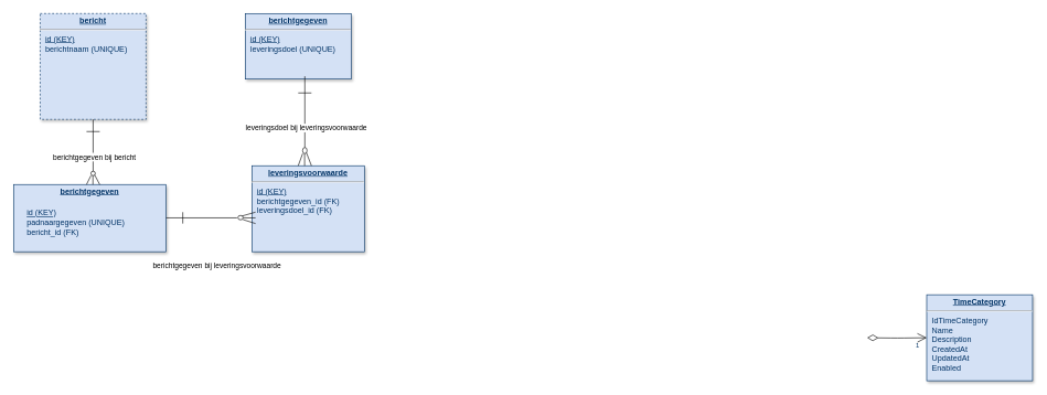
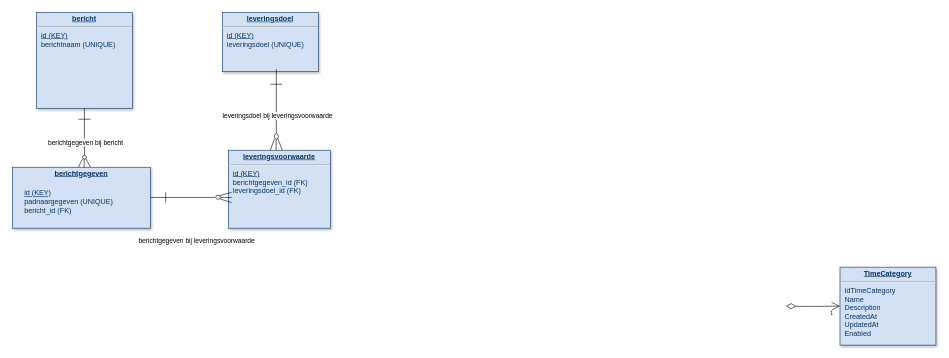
- <mxCell id="19" value="&lt;p style=&quot;margin: 0px ; margin-top: 4px ; text-align: center ; text-decoration: underline&quot;&gt;&lt;b&gt;berichtgegeven&lt;/b&gt;&lt;/p&gt;&lt;hr&gt;&lt;p style=&quot;margin: 0px ; margin-left: 8px&quot;&gt;&lt;u&gt;id (KEY)&lt;/u&gt;&lt;/p&gt;&lt;p style=&quot;margin: 0px ; margin-left: 8px&quot;&gt;&lt;span&gt;leveringsdoel (UNIQUE)&lt;/span&gt;&lt;/p&gt;" style="verticalAlign=top;align=left;overflow=fill;fontSize=12;fontFamily=Helvetica;html=1;strokeColor=#003366;shadow=1;fillColor=#D4E1F5;fontColor=#003366" parent="18" vertex="1"><mxGeometry width="160" height="99.087" as="geometry" /></mxCell>
+ <mxCell id="19" value="&lt;p style=&quot;margin: 0px ; margin-top: 4px ; text-align: center ; text-decoration: underline&quot;&gt;&lt;b&gt;leveringsdoel&lt;/b&gt;&lt;/p&gt;&lt;hr&gt;&lt;p style=&quot;margin: 0px ; margin-left: 8px&quot;&gt;&lt;u&gt;id (KEY)&lt;/u&gt;&lt;/p&gt;&lt;p style=&quot;margin: 0px ; margin-left: 8px&quot;&gt;&lt;span&gt;leveringsdoel (UNIQUE)&lt;/span&gt;&lt;/p&gt;" style="verticalAlign=top;align=left;overflow=fill;fontSize=12;fontFamily=Helvetica;html=1;strokeColor=#003366;shadow=1;fillColor=#D4E1F5;fontColor=#003366" parent="18" vertex="1"><mxGeometry width="160" height="99.087" as="geometry" /></mxCell>
- <mxCell id="7" value="&lt;p style=&quot;margin: 0px ; margin-top: 4px ; text-align: center ; text-decoration: underline&quot;&gt;&lt;strong&gt;bericht&lt;/strong&gt;&lt;/p&gt;&lt;hr&gt;&lt;p style=&quot;margin: 0px ; margin-left: 8px&quot;&gt;&lt;u&gt;id (KEY)&lt;/u&gt;&lt;/p&gt;&lt;p style=&quot;margin: 0px ; margin-left: 8px&quot;&gt;&lt;span&gt;berichtnaam (UNIQUE)&lt;/span&gt;&lt;/p&gt;" style="verticalAlign=top;align=left;overflow=fill;fontSize=12;fontFamily=Helvetica;html=1;strokeColor=#003366;shadow=1;fillColor=#D4E1F5;fontColor=#003366;dashed=1;" parent="6" vertex="1"><mxGeometry width="160" height="160" as="geometry" /></mxCell>
+ <mxCell id="7" value="&lt;p style=&quot;margin: 0px ; margin-top: 4px ; text-align: center ; text-decoration: underline&quot;&gt;&lt;strong&gt;bericht&lt;/strong&gt;&lt;/p&gt;&lt;hr&gt;&lt;p style=&quot;margin: 0px ; margin-left: 8px&quot;&gt;&lt;u&gt;id (KEY)&lt;/u&gt;&lt;/p&gt;&lt;p style=&quot;margin: 0px ; margin-left: 8px&quot;&gt;&lt;span&gt;berichtnaam (UNIQUE)&lt;/span&gt;&lt;/p&gt;" style="verticalAlign=top;align=left;overflow=fill;fontSize=12;fontFamily=Helvetica;html=1;strokeColor=#003366;shadow=1;fillColor=#D4E1F5;fontColor=#003366" parent="6" vertex="1"><mxGeometry width="160" height="160" as="geometry" /></mxCell>
